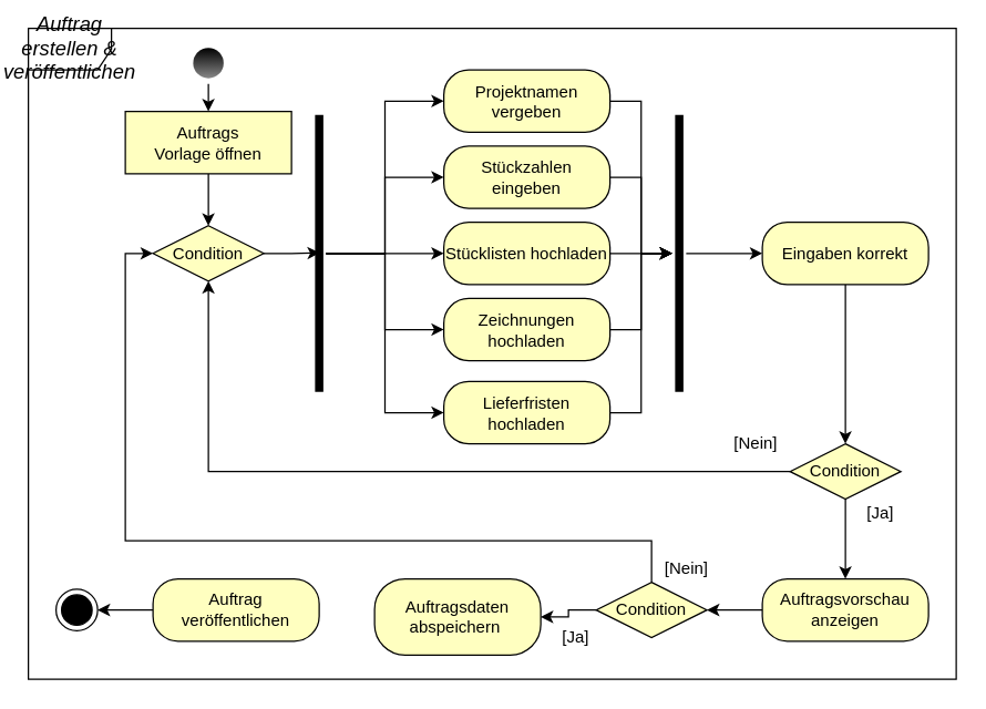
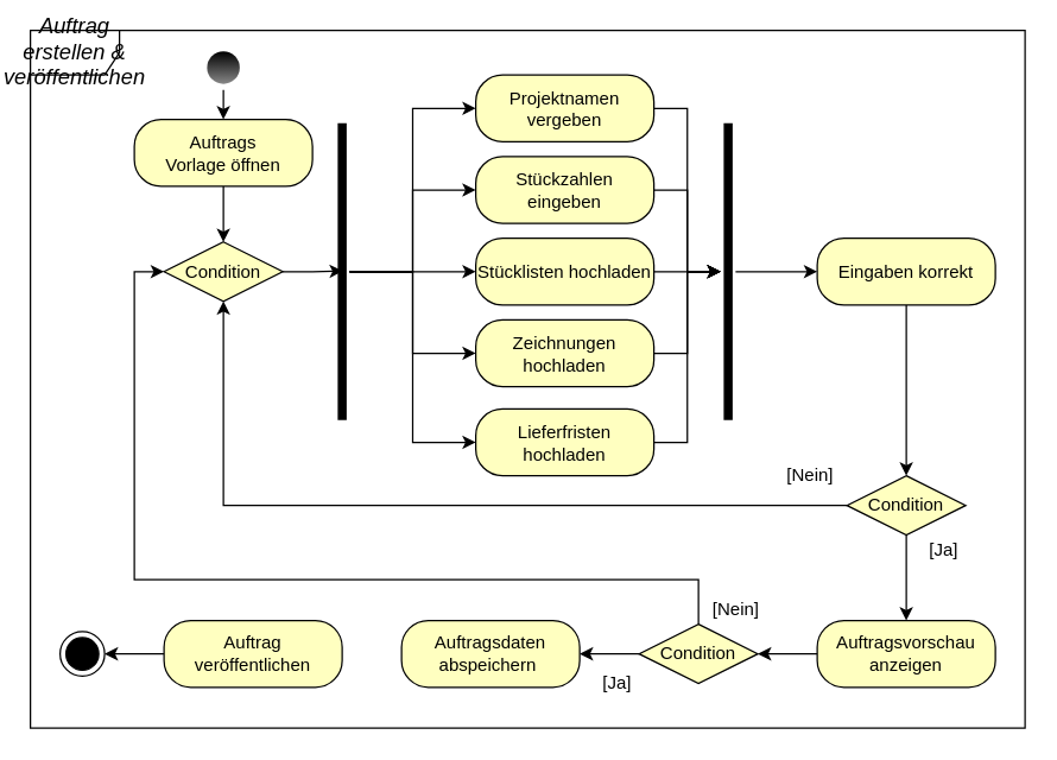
- <mxCell id="17" value="Auftrags&lt;br&gt;Vorlage öffnen" style="whiteSpace=wrap;html=1;arcSize=40;fontColor=#000000;fillColor=#ffffc0;rounded=0;" parent="1" vertex="1"><mxGeometry x="90" y="80" width="120" height="45" as="geometry" /></mxCell>
+ <mxCell id="17" value="Auftrags&lt;br&gt;Vorlage öffnen" style="rounded=1;whiteSpace=wrap;html=1;arcSize=40;fontColor=#000000;fillColor=#ffffc0;" parent="1" vertex="1"><mxGeometry x="90" y="80" width="120" height="45" as="geometry" /></mxCell>
- <mxCell id="35" value="Auftragsdaten&lt;br&gt;abspeichern&amp;nbsp;" style="rounded=1;whiteSpace=wrap;html=1;arcSize=40;fontColor=#000000;fillColor=#ffffc0;" parent="1" vertex="1"><mxGeometry x="270" y="417.5" width="120" height="55" as="geometry" /></mxCell>
+ <mxCell id="35" value="Auftragsdaten&lt;br&gt;abspeichern&amp;nbsp;" style="rounded=1;whiteSpace=wrap;html=1;arcSize=40;fontColor=#000000;fillColor=#ffffc0;" parent="1" vertex="1"><mxGeometry x="270" y="417.5" width="120" height="45" as="geometry" /></mxCell>
